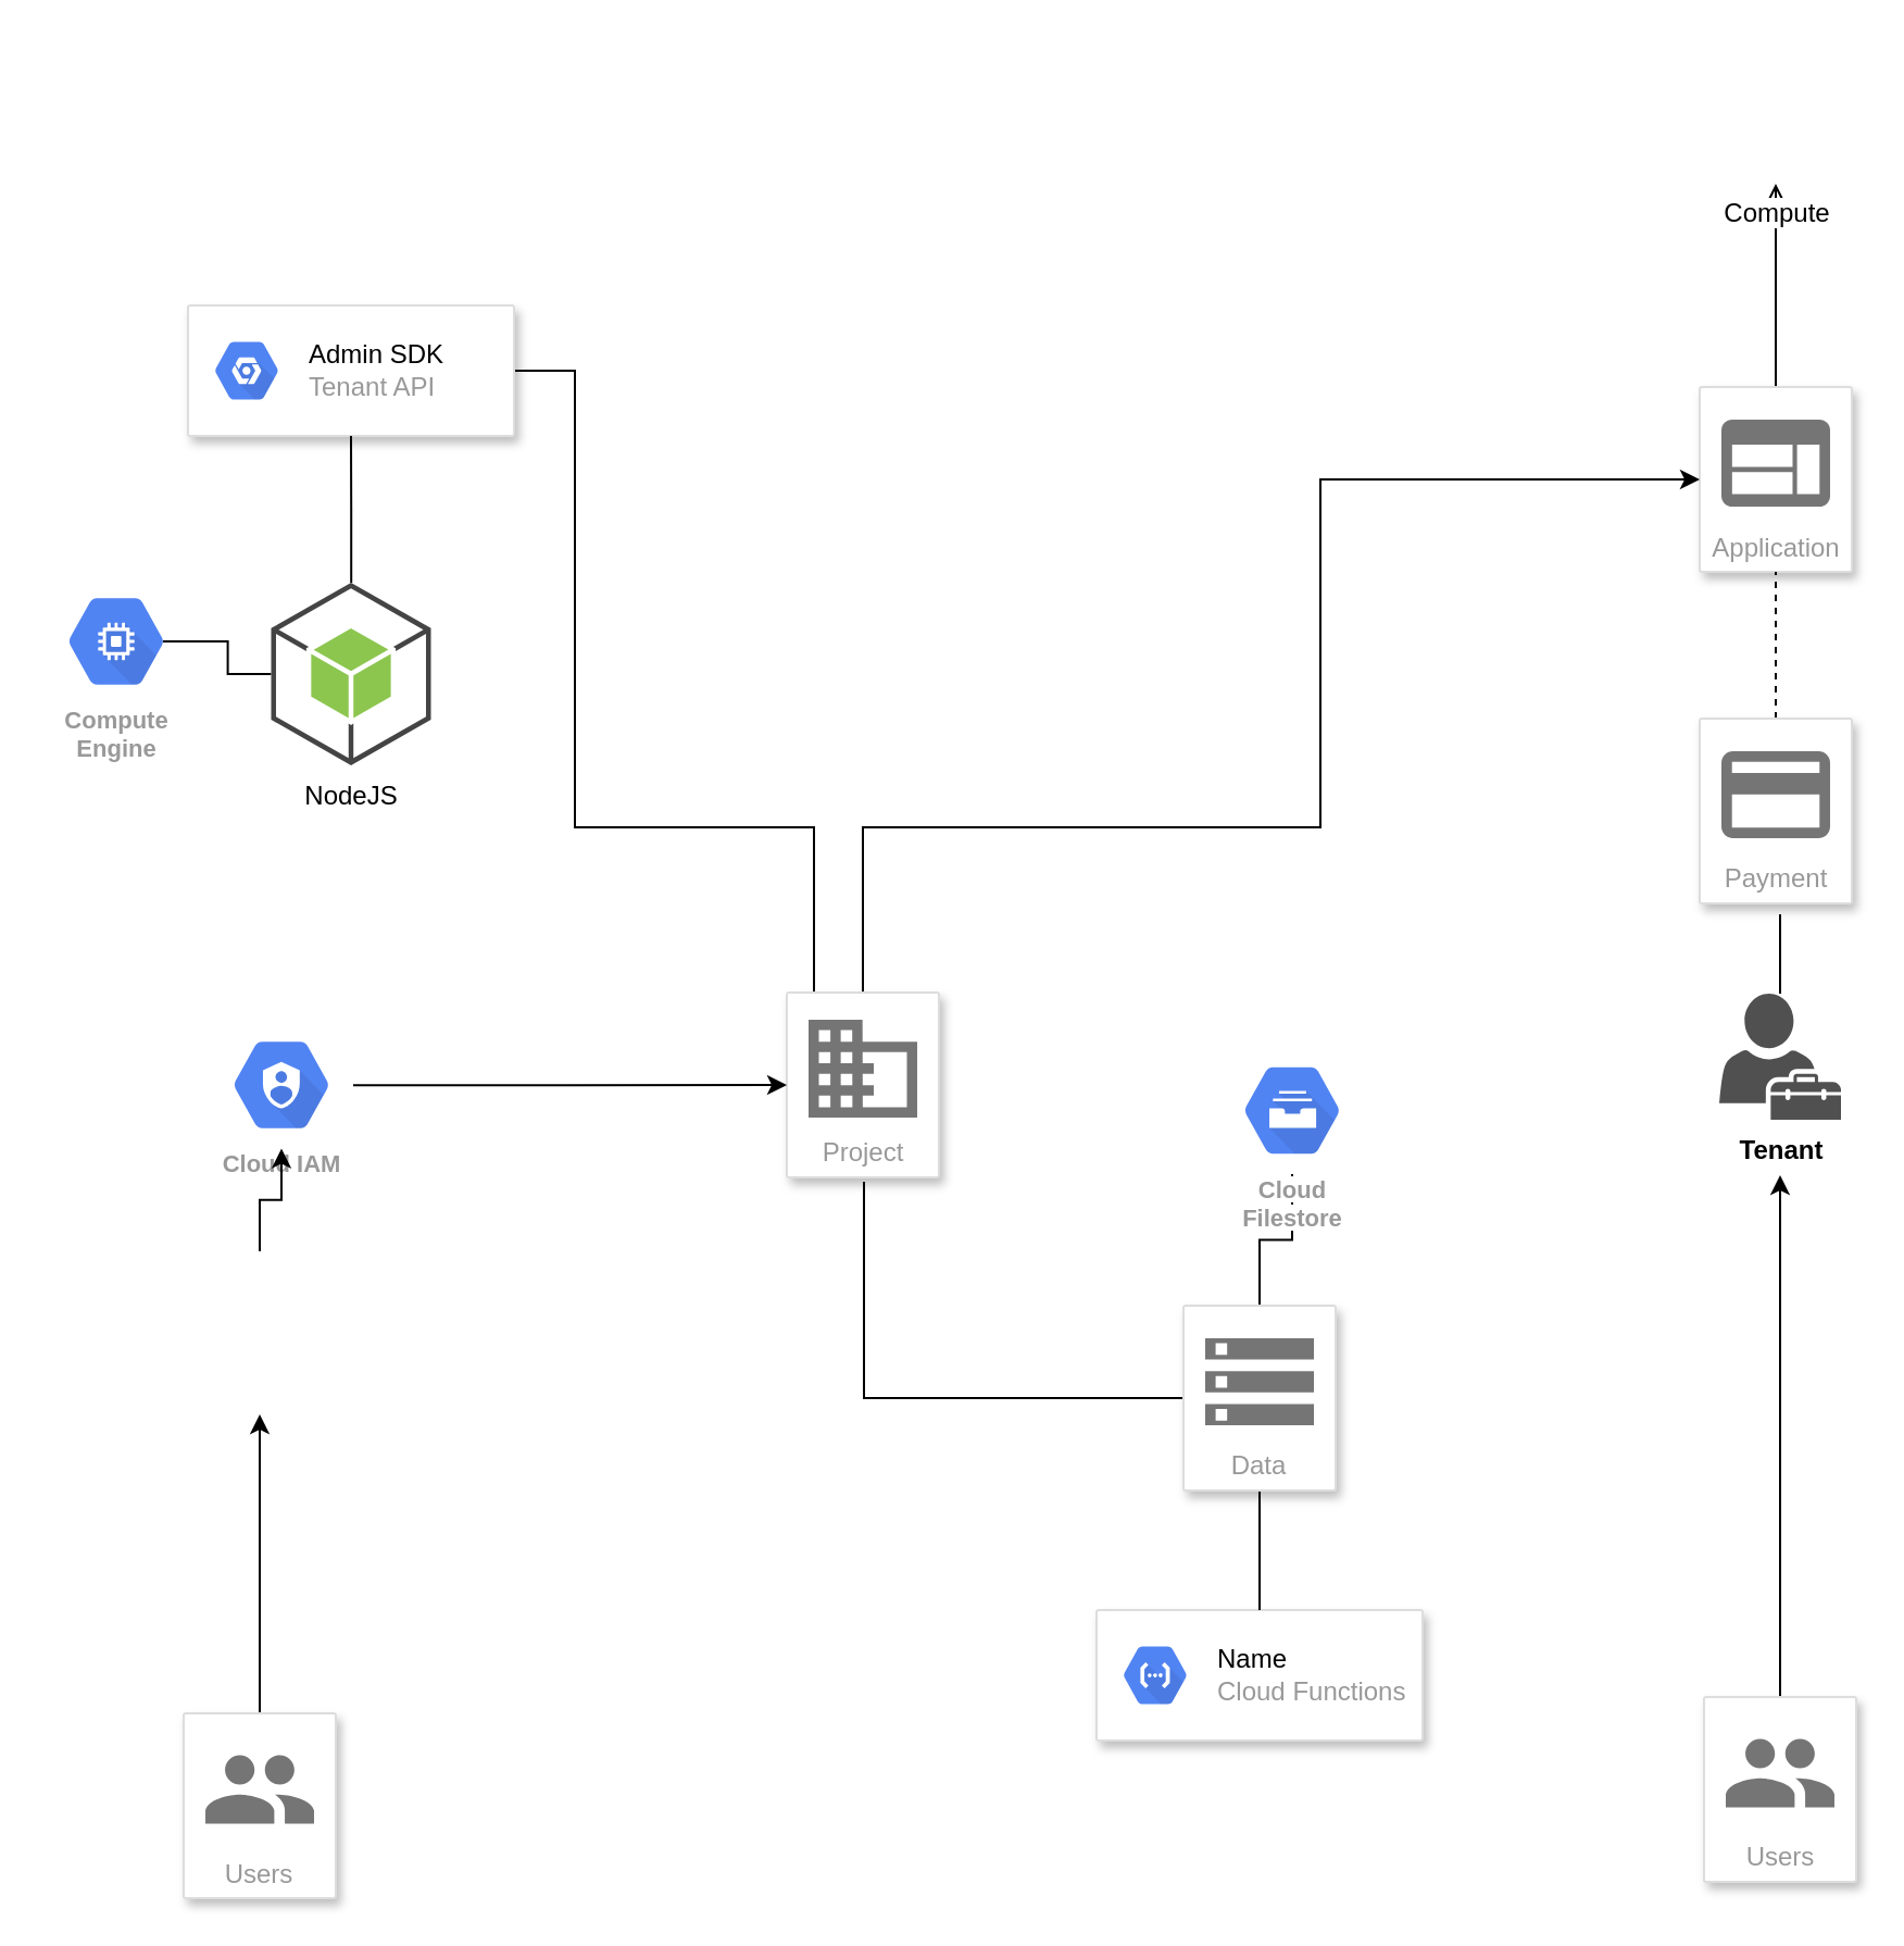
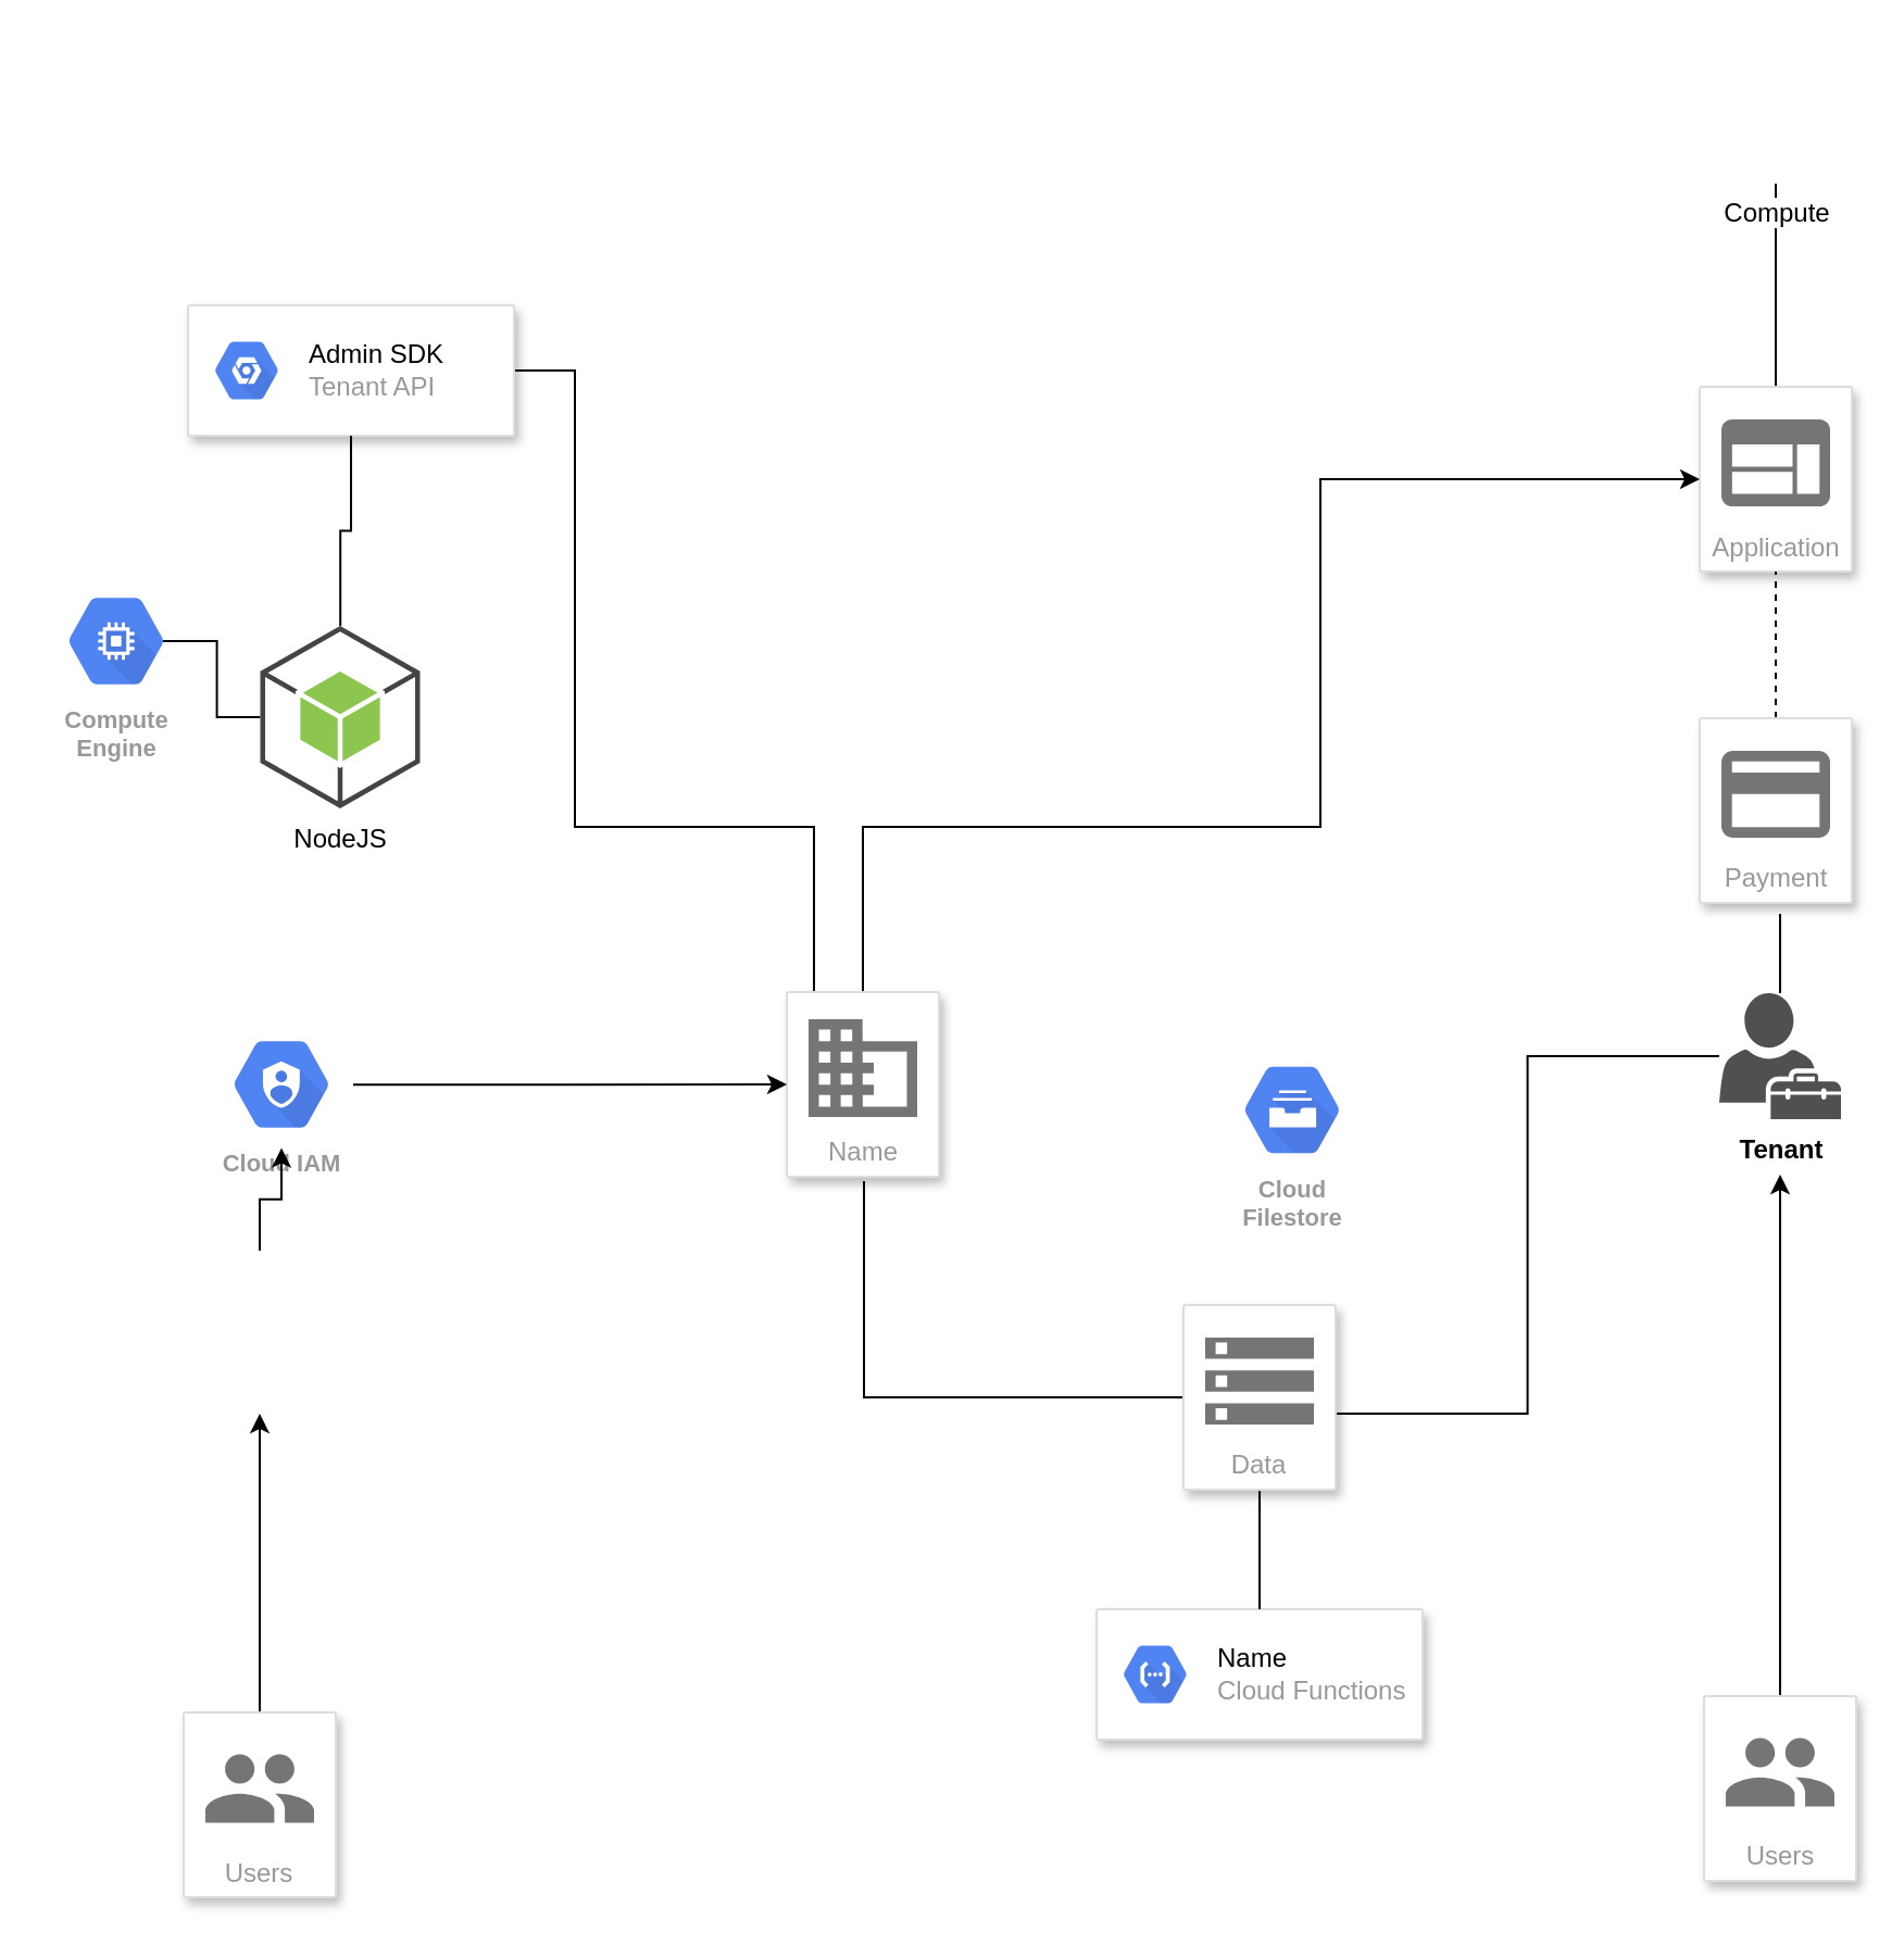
- <mxCell id="4" style="edgeStyle=orthogonalEdgeStyle;rounded=0;orthogonalLoop=1;jettySize=auto;html=1;startArrow=none;startFill=0;endArrow=open;endFill=0;strokeColor=#000000;" edge="1" parent="1" source="5" target="39"><mxGeometry relative="1" as="geometry"><Array as="points"><mxPoint x="817" y="120" /><mxPoint x="817" y="120" /></Array></mxGeometry></mxCell>
+ <mxCell id="4" style="edgeStyle=orthogonalEdgeStyle;rounded=0;orthogonalLoop=1;jettySize=auto;html=1;startArrow=none;startFill=0;endArrow=none;endFill=0;strokeColor=#000000;" edge="1" parent="1" source="5" target="39"><mxGeometry relative="1" as="geometry"><Array as="points"><mxPoint x="817" y="120" /><mxPoint x="817" y="120" /></Array></mxGeometry></mxCell>
- <mxCell id="38" value="NodeJS" style="outlineConnect=0;dashed=0;verticalLabelPosition=bottom;verticalAlign=top;align=center;html=1;shape=mxgraph.aws3.android;fillColor=#8CC64F;gradientColor=none;" vertex="1" parent="1"><mxGeometry x="124.25" y="267.5" width="73.5" height="84" as="geometry" /></mxCell>
+ <mxCell id="38" value="NodeJS" style="outlineConnect=0;dashed=0;verticalLabelPosition=bottom;verticalAlign=top;align=center;html=1;shape=mxgraph.aws3.android;fillColor=#8CC64F;gradientColor=none;" vertex="1" parent="1"><mxGeometry x="119.25" y="287.5" width="73.5" height="84" as="geometry" /></mxCell>
- <mxCell id="9" value="Project" style="strokeColor=#dddddd;shadow=1;strokeWidth=1;rounded=1;absoluteArcSize=1;arcSize=2;labelPosition=center;verticalLabelPosition=middle;align=center;verticalAlign=bottom;spacingLeft=0;fontColor=#999999;fontSize=12;whiteSpace=wrap;spacingBottom=2;" vertex="1" parent="1"><mxGeometry x="361.5" y="456" width="70" height="85" as="geometry" /></mxCell>
+ <mxCell id="9" value="Name" style="strokeColor=#dddddd;shadow=1;strokeWidth=1;rounded=1;absoluteArcSize=1;arcSize=2;labelPosition=center;verticalLabelPosition=middle;align=center;verticalAlign=bottom;spacingLeft=0;fontColor=#999999;fontSize=12;whiteSpace=wrap;spacingBottom=2;" vertex="1" parent="1"><mxGeometry x="361.5" y="456" width="70" height="85" as="geometry" /></mxCell>
+ <mxCell id="23" style="edgeStyle=orthogonalEdgeStyle;rounded=0;orthogonalLoop=1;jettySize=auto;html=1;entryX=1;entryY=0.588;entryDx=0;entryDy=0;entryPerimeter=0;startArrow=none;startFill=0;endArrow=none;endFill=0;strokeColor=#000000;" edge="1" parent="1" source="24" target="28"><mxGeometry relative="1" as="geometry" /></mxCell>
- <mxCell id="17" value="" style="edgeStyle=orthogonalEdgeStyle;rounded=0;orthogonalLoop=1;jettySize=auto;html=1;startArrow=none;startFill=0;endArrow=none;endFill=0;strokeColor=#000000;" edge="1" parent="1" source="18" target="28"><mxGeometry relative="1" as="geometry" /></mxCell>
